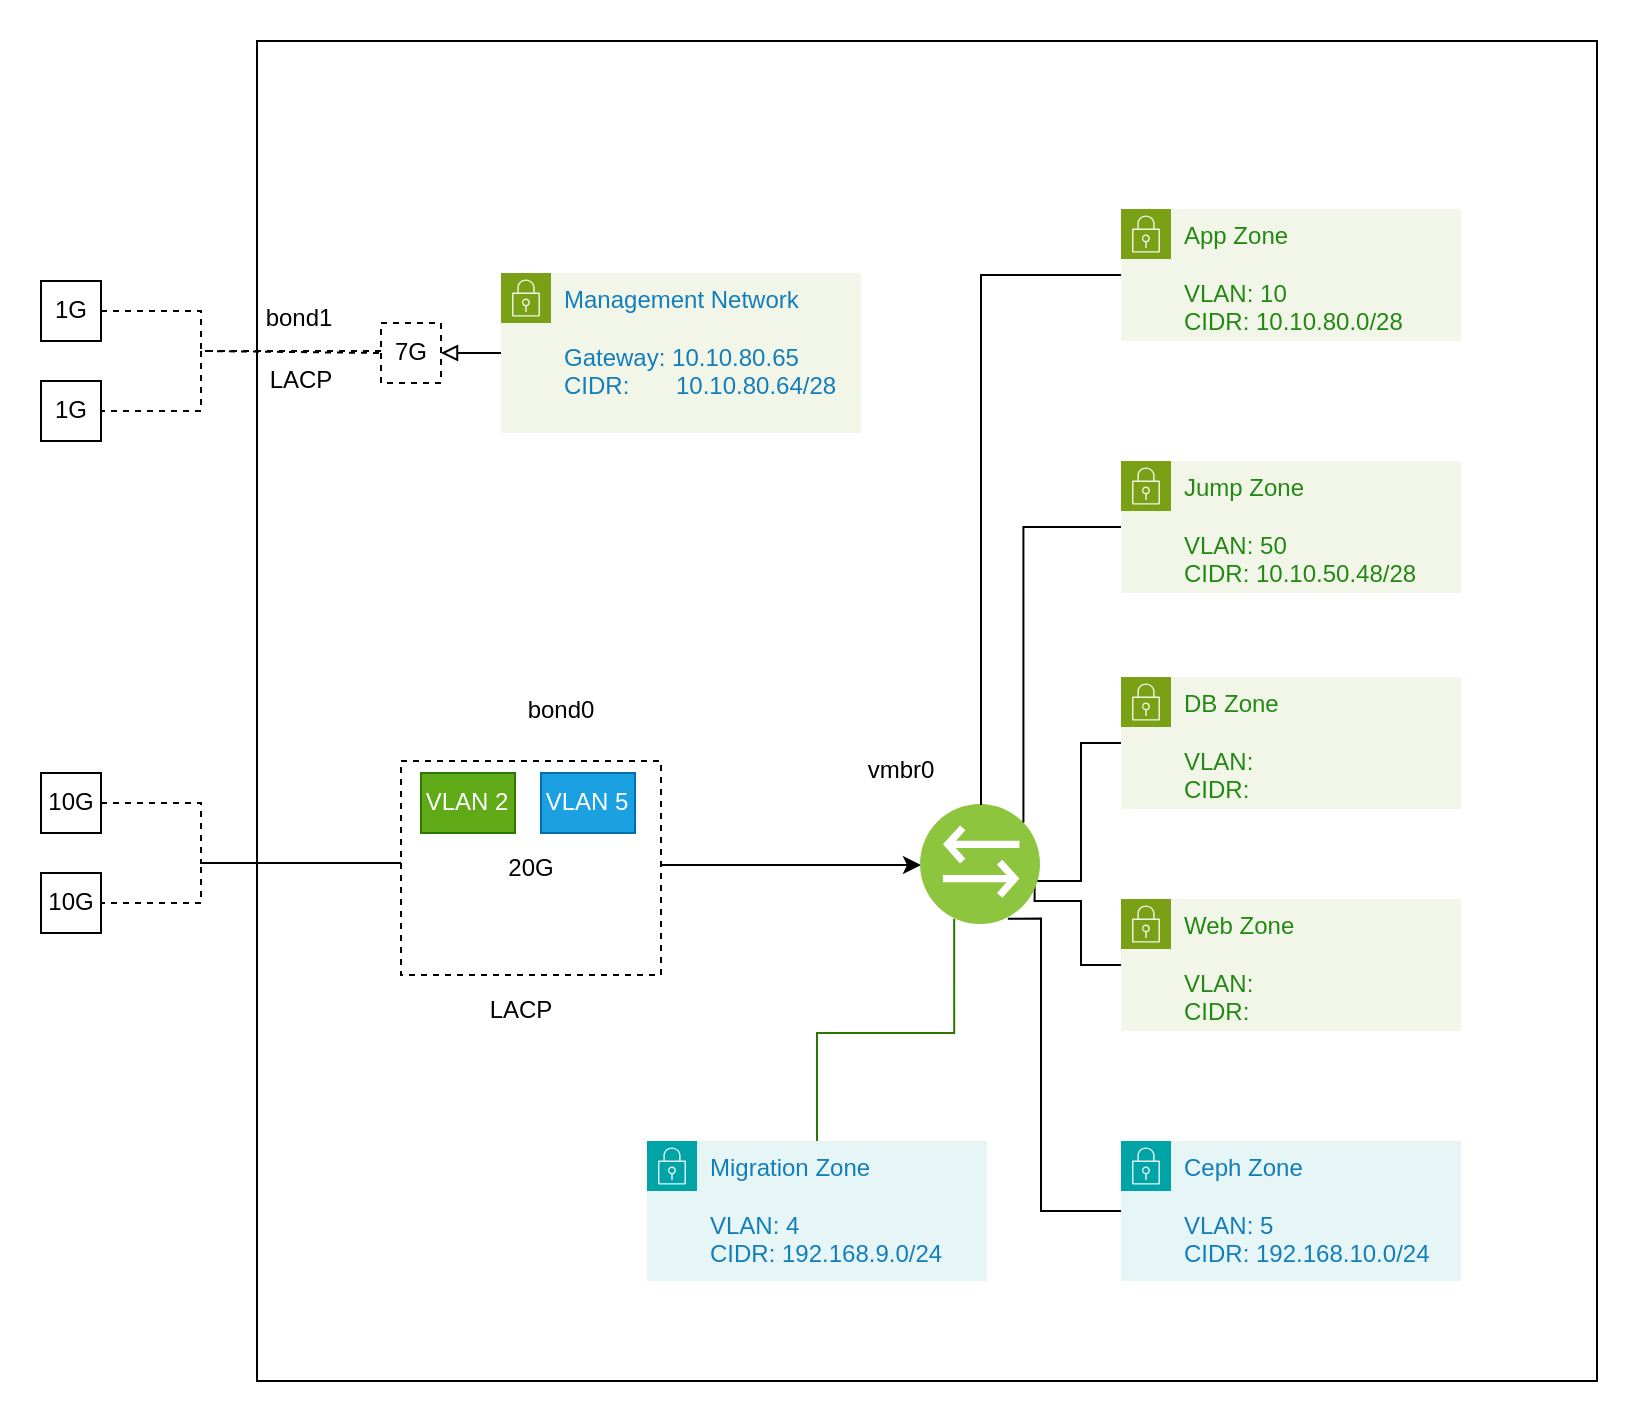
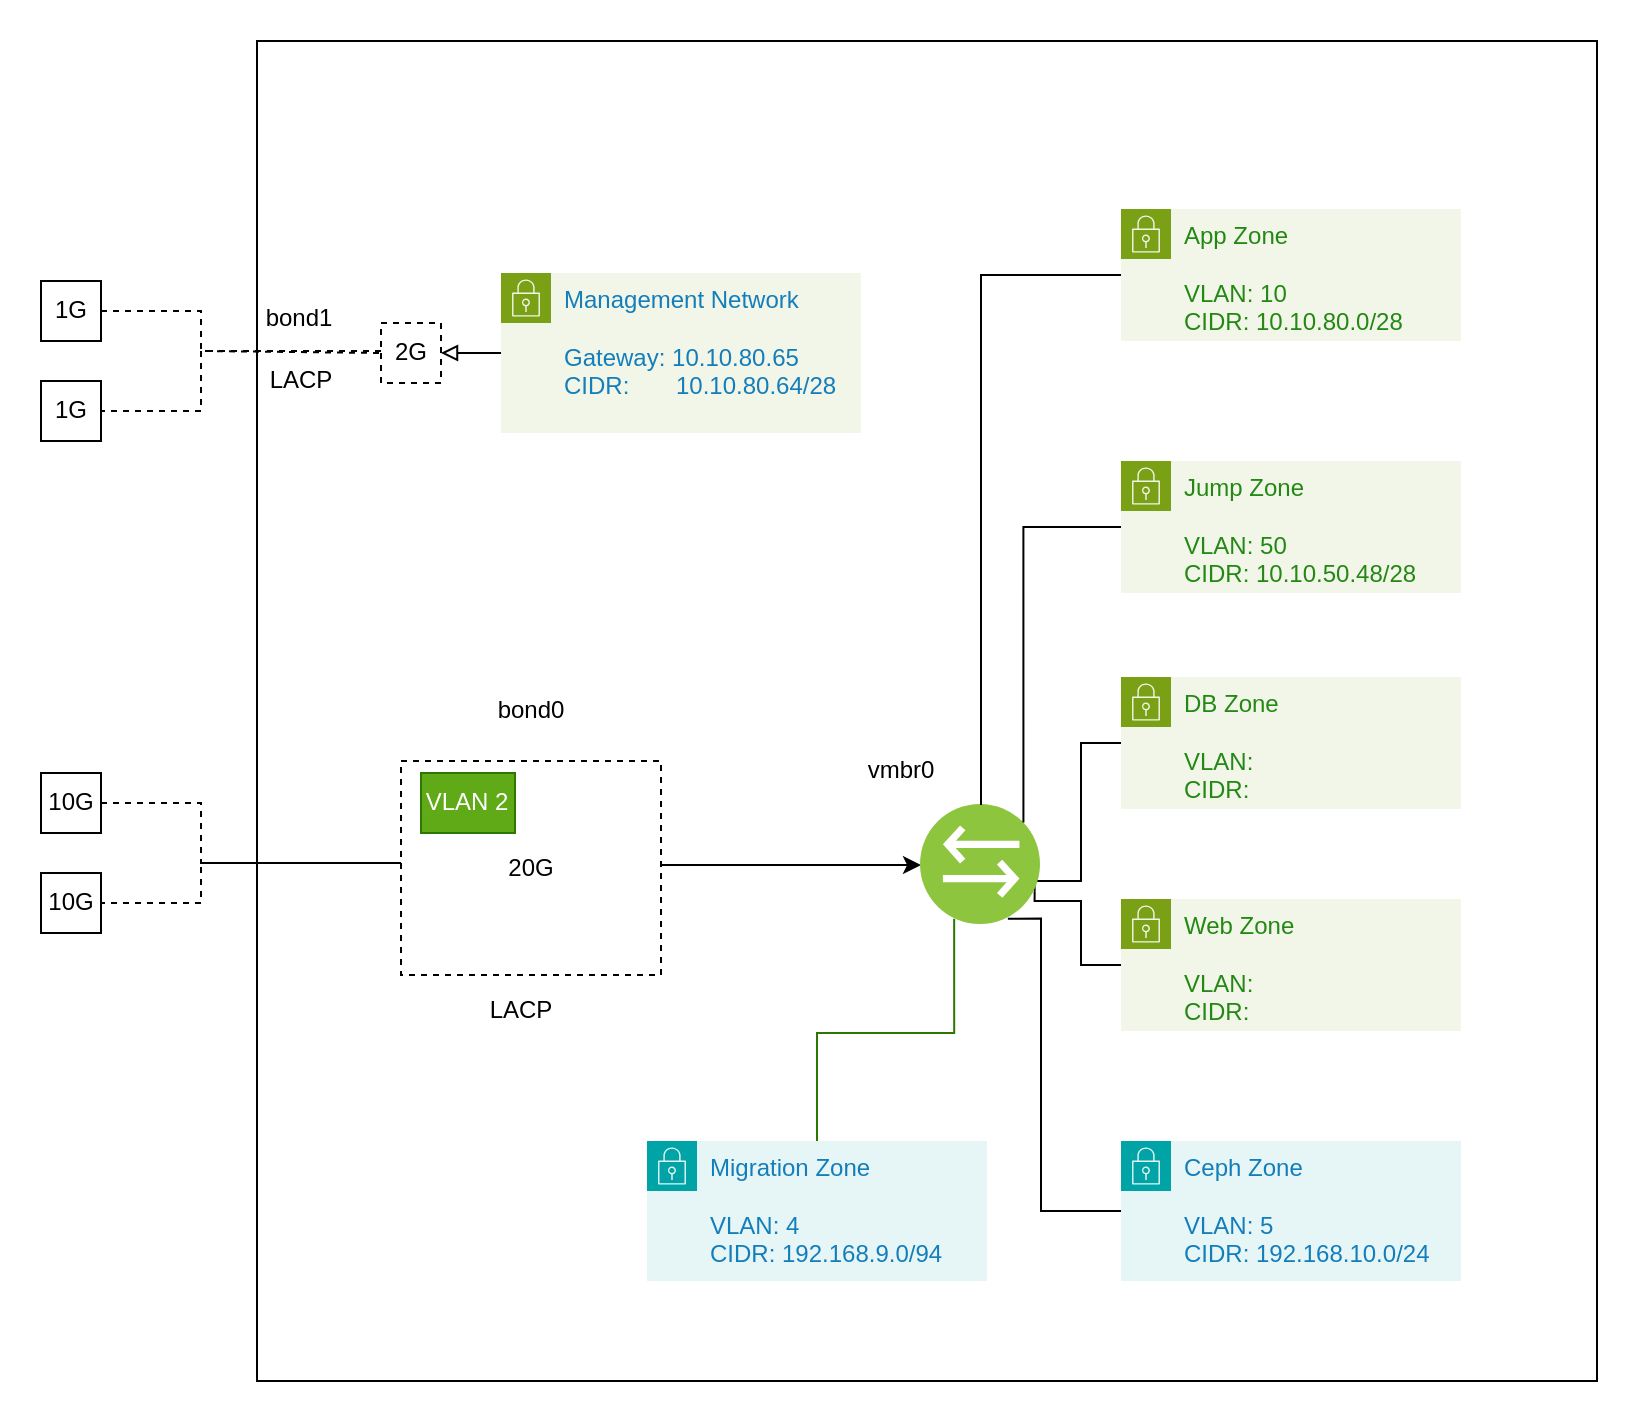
- <mxCell id="10" value="7G" style="html=1;rounded=0;dashed=1;" vertex="1" parent="2"><mxGeometry x="170" y="141" width="30" height="30" as="geometry" /></mxCell>
+ <mxCell id="10" value="2G" style="html=1;rounded=0;dashed=1;" vertex="1" parent="2"><mxGeometry x="170" y="141" width="30" height="30" as="geometry" /></mxCell>
- <mxCell id="17" value="bond0" style="text;html=1;align=center;verticalAlign=middle;resizable=0;points=[];autosize=1;strokeColor=none;fillColor=none;" vertex="1" parent="2"><mxGeometry x="230" y="320" width="60" height="30" as="geometry" /></mxCell>
+ <mxCell id="17" value="bond0" style="text;html=1;align=center;verticalAlign=middle;resizable=0;points=[];autosize=1;strokeColor=none;fillColor=none;" vertex="1" parent="2"><mxGeometry x="215" y="320" width="60" height="30" as="geometry" /></mxCell>
- <mxCell id="36" value="VLAN 5" style="rounded=0;whiteSpace=wrap;html=1;fillColor=#1ba1e2;strokeColor=#006EAF;fontColor=#ffffff;" vertex="1" parent="2"><mxGeometry x="250" y="366" width="47" height="30" as="geometry" /></mxCell>
- <mxCell id="24" value="Migration Zone&lt;div&gt;&lt;br&gt;&lt;div&gt;VLAN: 4&lt;/div&gt;&lt;div&gt;CIDR:&amp;nbsp;192.168.9.0/24&lt;/div&gt;&lt;/div&gt;" style="points=[[0,0],[0.25,0],[0.5,0],[0.75,0],[1,0],[1,0.25],[1,0.5],[1,0.75],[1,1],[0.75,1],[0.5,1],[0.25,1],[0,1],[0,0.75],[0,0.5],[0,0.25]];outlineConnect=0;gradientColor=none;html=1;whiteSpace=wrap;fontSize=12;fontStyle=0;container=1;pointerEvents=0;collapsible=0;recursiveResize=0;shape=mxgraph.aws4.group;grIcon=mxgraph.aws4.group_security_group;grStroke=0;strokeColor=#00A4A6;fillColor=#E6F6F7;verticalAlign=top;align=left;spacingLeft=30;fontColor=#147EBA;dashed=0;" vertex="1" parent="2"><mxGeometry x="303" y="550" width="170" height="70" as="geometry" /></mxCell>
+ <mxCell id="24" value="Migration Zone&lt;div&gt;&lt;br&gt;&lt;div&gt;VLAN: 4&lt;/div&gt;&lt;div&gt;CIDR:&amp;nbsp;192.168.9.0/94&lt;/div&gt;&lt;/div&gt;" style="points=[[0,0],[0.25,0],[0.5,0],[0.75,0],[1,0],[1,0.25],[1,0.5],[1,0.75],[1,1],[0.75,1],[0.5,1],[0.25,1],[0,1],[0,0.75],[0,0.5],[0,0.25]];outlineConnect=0;gradientColor=none;html=1;whiteSpace=wrap;fontSize=12;fontStyle=0;container=1;pointerEvents=0;collapsible=0;recursiveResize=0;shape=mxgraph.aws4.group;grIcon=mxgraph.aws4.group_security_group;grStroke=0;strokeColor=#00A4A6;fillColor=#E6F6F7;verticalAlign=top;align=left;spacingLeft=30;fontColor=#147EBA;dashed=0;" vertex="1" parent="2"><mxGeometry x="303" y="550" width="170" height="70" as="geometry" /></mxCell>
